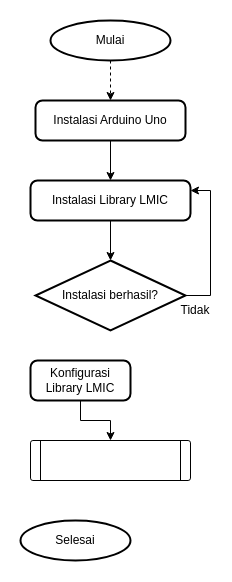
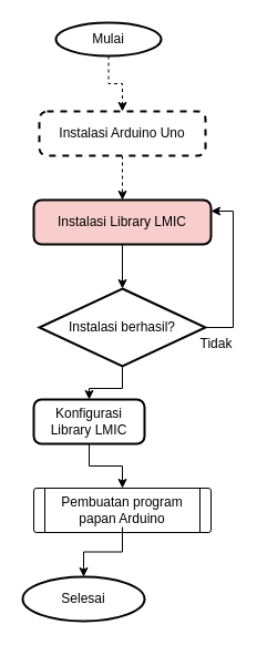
- <mxCell id="3" value="Mulai" style="strokeWidth=2;html=1;shape=mxgraph.flowchart.start_1;whiteSpace=wrap;" parent="1" vertex="1"><mxGeometry x="50" y="20" width="120" height="40" as="geometry" /></mxCell>
+ <mxCell id="3" value="Mulai" style="strokeWidth=2;html=1;shape=mxgraph.flowchart.start_1;whiteSpace=wrap;" parent="1" vertex="1"><mxGeometry x="50" y="20" width="95" height="30" as="geometry" /></mxCell>
- <mxCell id="5" value="Instalasi Arduino Uno" style="rounded=1;whiteSpace=wrap;html=1;absoluteArcSize=1;arcSize=14;strokeWidth=2;" parent="1" vertex="1"><mxGeometry x="35" y="100" width="150" height="40" as="geometry" /></mxCell>
+ <mxCell id="5" value="Instalasi Arduino Uno" style="rounded=1;whiteSpace=wrap;html=1;absoluteArcSize=1;arcSize=14;strokeWidth=2;dashed=1;" parent="1" vertex="1"><mxGeometry x="35" y="100" width="150" height="40" as="geometry" /></mxCell>
- <mxCell id="4" style="edgeStyle=orthogonalEdgeStyle;rounded=0;orthogonalLoop=1;jettySize=auto;html=1;entryX=0.5;entryY=0;entryDx=0;entryDy=0;" parent="1" source="5" target="7" edge="1"><mxGeometry relative="1" as="geometry" /></mxCell>
+ <mxCell id="4" style="edgeStyle=orthogonalEdgeStyle;rounded=0;orthogonalLoop=1;jettySize=auto;html=1;entryX=0.5;entryY=0;entryDx=0;entryDy=0;dashed=1;" parent="1" source="5" target="7" edge="1"><mxGeometry relative="1" as="geometry" /></mxCell>
- <mxCell id="7" value="Instalasi Library LMIC" style="rounded=1;whiteSpace=wrap;html=1;absoluteArcSize=1;arcSize=14;strokeWidth=2;" parent="1" vertex="1"><mxGeometry x="30" y="180" width="160" height="40" as="geometry" /></mxCell>
+ <mxCell id="7" value="Instalasi Library LMIC" style="rounded=1;whiteSpace=wrap;html=1;absoluteArcSize=1;arcSize=14;strokeWidth=2;fillColor=#f8cecc;" parent="1" vertex="1"><mxGeometry x="30" y="180" width="160" height="40" as="geometry" /></mxCell>
+ <mxCell id="8" value="" style="edgeStyle=orthogonalEdgeStyle;rounded=0;orthogonalLoop=1;jettySize=auto;html=1;entryX=0.5;entryY=0;entryDx=0;entryDy=0;" parent="1" source="10" target="12" edge="1"><mxGeometry relative="1" as="geometry" /></mxCell>
+ <mxCell id="15" value="Pembuatan program papan Arduino" style="text;html=1;strokeColor=none;fillColor=none;align=center;verticalAlign=middle;whiteSpace=wrap;rounded=0;" parent="1" vertex="1"><mxGeometry x="40" y="445" width="140" height="30" as="geometry" /></mxCell>
+ <mxCell id="14" style="edgeStyle=orthogonalEdgeStyle;rounded=0;orthogonalLoop=1;jettySize=auto;html=1;entryX=0.5;entryY=0;entryDx=0;entryDy=0;entryPerimeter=0;" parent="1" source="15" target="16" edge="1"><mxGeometry relative="1" as="geometry" /></mxCell>
